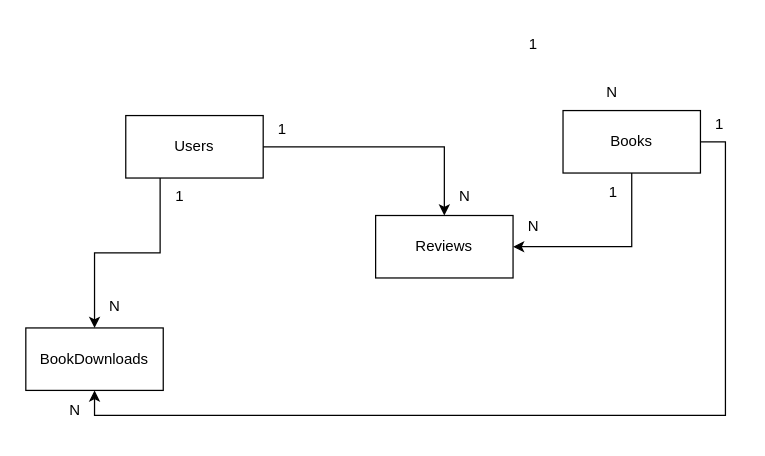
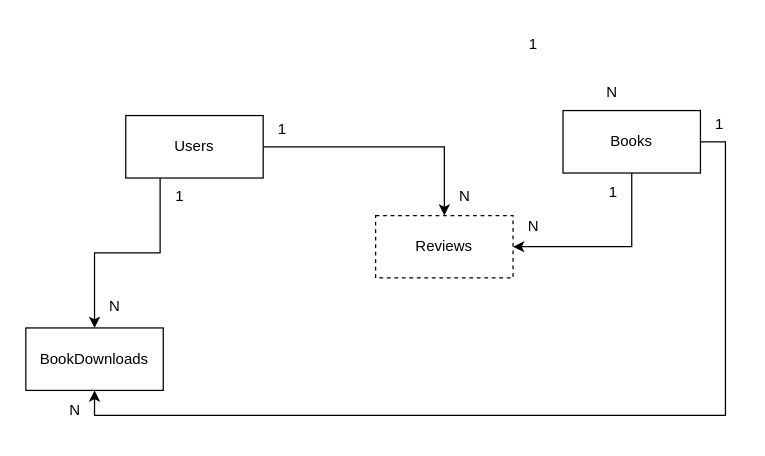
- <mxCell id="8" value="Reviews" style="html=1;whiteSpace=wrap;" vertex="1" parent="1"><mxGeometry x="300" y="172" width="110" height="50" as="geometry" /></mxCell>
+ <mxCell id="8" value="Reviews" style="html=1;whiteSpace=wrap;dashed=1;" vertex="1" parent="1"><mxGeometry x="300" y="172" width="110" height="50" as="geometry" /></mxCell>
